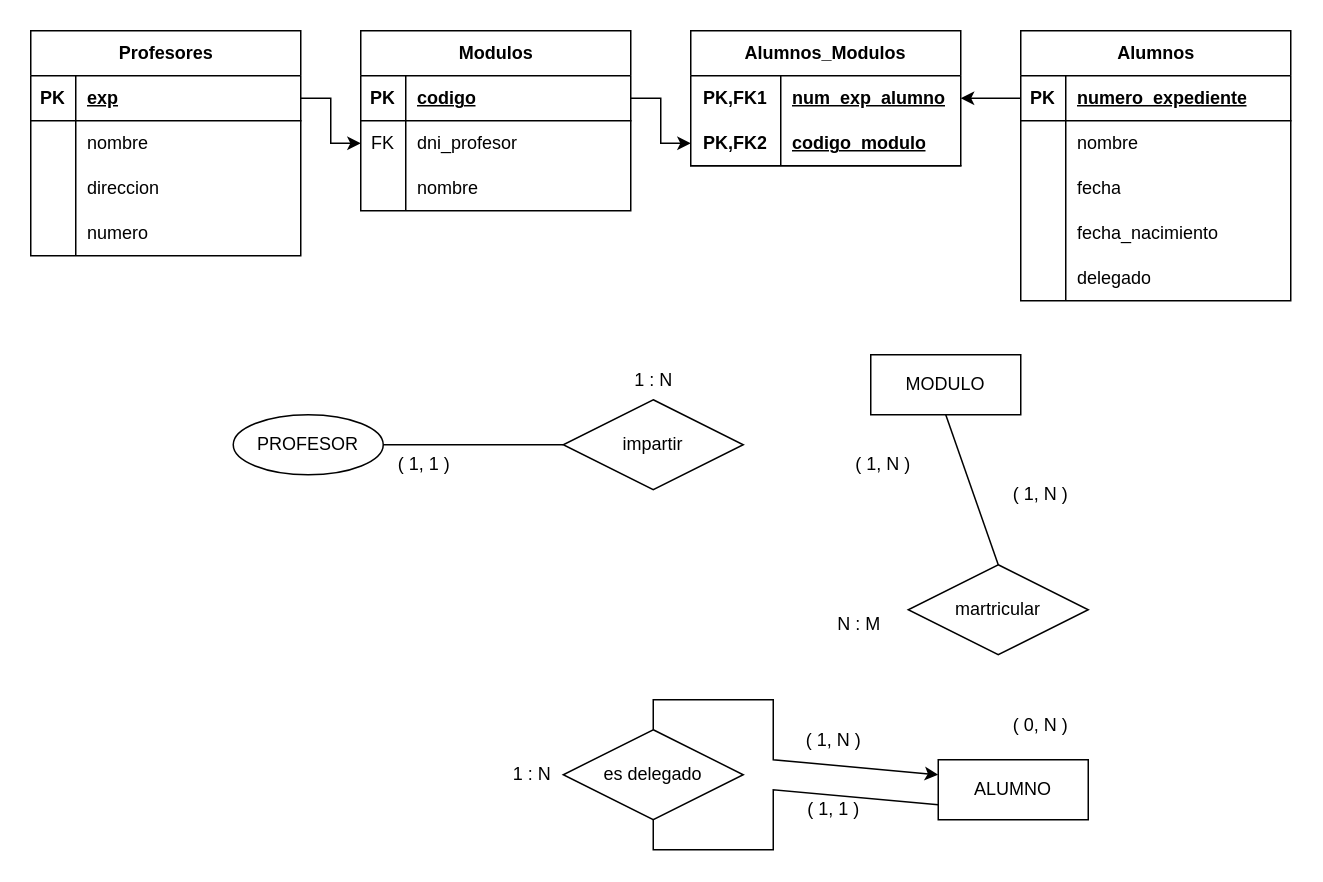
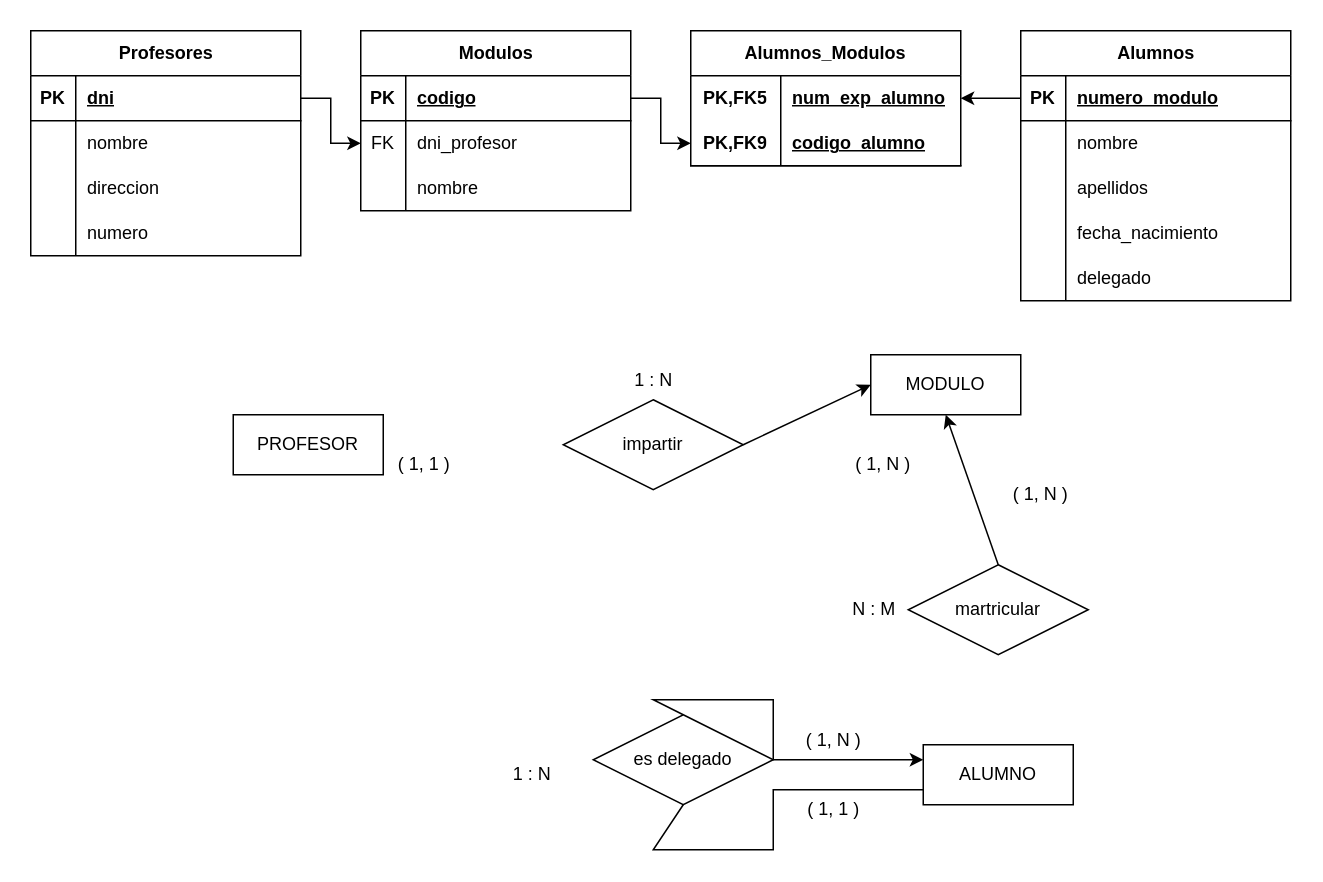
- <mxCell id="5" value="exp" style="shape=partialRectangle;connectable=0;fillColor=none;top=0;left=0;bottom=0;right=0;align=left;spacingLeft=6;fontStyle=5;overflow=hidden;whiteSpace=wrap;html=1;" parent="3" vertex="1"><mxGeometry x="30" width="150" height="30" as="geometry"><mxRectangle width="150" height="30" as="alternateBounds" /></mxGeometry></mxCell>
+ <mxCell id="5" value="dni" style="shape=partialRectangle;connectable=0;fillColor=none;top=0;left=0;bottom=0;right=0;align=left;spacingLeft=6;fontStyle=5;overflow=hidden;whiteSpace=wrap;html=1;" parent="3" vertex="1"><mxGeometry x="30" width="150" height="30" as="geometry"><mxRectangle width="150" height="30" as="alternateBounds" /></mxGeometry></mxCell>
- <mxCell id="58" value="PK,FK1" style="shape=partialRectangle;connectable=0;fillColor=none;top=0;left=0;bottom=0;right=0;fontStyle=1;overflow=hidden;html=1;whiteSpace=wrap;" parent="57" vertex="1"><mxGeometry width="60" height="30" as="geometry"><mxRectangle width="60" height="30" as="alternateBounds" /></mxGeometry></mxCell>
+ <mxCell id="58" value="PK,FK5" style="shape=partialRectangle;connectable=0;fillColor=none;top=0;left=0;bottom=0;right=0;fontStyle=1;overflow=hidden;html=1;whiteSpace=wrap;" parent="57" vertex="1"><mxGeometry width="60" height="30" as="geometry"><mxRectangle width="60" height="30" as="alternateBounds" /></mxGeometry></mxCell>
- <mxCell id="43" value="numero_expediente" style="shape=partialRectangle;connectable=0;fillColor=none;top=0;left=0;bottom=0;right=0;align=left;spacingLeft=6;fontStyle=5;overflow=hidden;whiteSpace=wrap;html=1;" parent="41" vertex="1"><mxGeometry x="30" width="150" height="30" as="geometry"><mxRectangle width="150" height="30" as="alternateBounds" /></mxGeometry></mxCell>
+ <mxCell id="43" value="numero_modulo" style="shape=partialRectangle;connectable=0;fillColor=none;top=0;left=0;bottom=0;right=0;align=left;spacingLeft=6;fontStyle=5;overflow=hidden;whiteSpace=wrap;html=1;" parent="41" vertex="1"><mxGeometry x="30" width="150" height="30" as="geometry"><mxRectangle width="150" height="30" as="alternateBounds" /></mxGeometry></mxCell>
- <mxCell id="61" value="PK,FK2" style="shape=partialRectangle;connectable=0;fillColor=none;top=0;left=0;bottom=0;right=0;fontStyle=1;overflow=hidden;html=1;whiteSpace=wrap;" parent="60" vertex="1"><mxGeometry width="60" height="30" as="geometry"><mxRectangle width="60" height="30" as="alternateBounds" /></mxGeometry></mxCell>
+ <mxCell id="61" value="PK,FK9" style="shape=partialRectangle;connectable=0;fillColor=none;top=0;left=0;bottom=0;right=0;fontStyle=1;overflow=hidden;html=1;whiteSpace=wrap;" parent="60" vertex="1"><mxGeometry width="60" height="30" as="geometry"><mxRectangle width="60" height="30" as="alternateBounds" /></mxGeometry></mxCell>
- <mxCell id="62" value="codigo_modulo" style="shape=partialRectangle;connectable=0;fillColor=none;top=0;left=0;bottom=0;right=0;align=left;spacingLeft=6;fontStyle=5;overflow=hidden;html=1;whiteSpace=wrap;" parent="60" vertex="1"><mxGeometry x="60" width="120" height="30" as="geometry"><mxRectangle width="120" height="30" as="alternateBounds" /></mxGeometry></mxCell>
+ <mxCell id="62" value="codigo_alumno" style="shape=partialRectangle;connectable=0;fillColor=none;top=0;left=0;bottom=0;right=0;align=left;spacingLeft=6;fontStyle=5;overflow=hidden;html=1;whiteSpace=wrap;" parent="60" vertex="1"><mxGeometry x="60" width="120" height="30" as="geometry"><mxRectangle width="120" height="30" as="alternateBounds" /></mxGeometry></mxCell>
- <mxCell id="49" value="fecha" style="shape=partialRectangle;connectable=0;fillColor=none;top=0;left=0;bottom=0;right=0;align=left;spacingLeft=6;overflow=hidden;whiteSpace=wrap;html=1;" parent="47" vertex="1"><mxGeometry x="30" width="150" height="30" as="geometry"><mxRectangle width="150" height="30" as="alternateBounds" /></mxGeometry></mxCell>
+ <mxCell id="49" value="apellidos" style="shape=partialRectangle;connectable=0;fillColor=none;top=0;left=0;bottom=0;right=0;align=left;spacingLeft=6;overflow=hidden;whiteSpace=wrap;html=1;" parent="47" vertex="1"><mxGeometry x="30" width="150" height="30" as="geometry"><mxRectangle width="150" height="30" as="alternateBounds" /></mxGeometry></mxCell>
+ <mxCell id="31" value="" style="endArrow=classic;html=1;rounded=0;exitX=1;exitY=0.5;exitDx=0;exitDy=0;entryX=0;entryY=0.5;entryDx=0;entryDy=0;" parent="1" source="25" target="26" edge="1"><mxGeometry width="50" height="50" relative="1" as="geometry"><mxPoint x="527" y="288" as="sourcePoint" /><mxPoint x="577" y="238" as="targetPoint" /></mxGeometry></mxCell>
- <mxCell id="36" value="" style="endArrow=none;html=1;rounded=0;exitX=0.5;exitY=0;exitDx=0;exitDy=0;entryX=0.5;entryY=1;entryDx=0;entryDy=0;" parent="1" source="28" target="26" edge="1"><mxGeometry width="50" height="50" relative="1" as="geometry"><mxPoint x="542" y="332" as="sourcePoint" /><mxPoint x="592" y="282" as="targetPoint" /></mxGeometry></mxCell>
+ <mxCell id="36" value="" style="endArrow=classic;html=1;rounded=0;exitX=0.5;exitY=0;exitDx=0;exitDy=0;entryX=0.5;entryY=1;entryDx=0;entryDy=0;" parent="1" source="28" target="26" edge="1"><mxGeometry width="50" height="50" relative="1" as="geometry"><mxPoint x="542" y="332" as="sourcePoint" /><mxPoint x="592" y="282" as="targetPoint" /></mxGeometry></mxCell>
- <mxCell id="27" value="PROFESOR" style="ellipse;whiteSpace=wrap;html=1;align=center;" parent="1" vertex="1"><mxGeometry x="155" y="276" width="100" height="40" as="geometry" /></mxCell>
+ <mxCell id="27" value="PROFESOR" style="whiteSpace=wrap;html=1;align=center;" parent="1" vertex="1"><mxGeometry x="155" y="276" width="100" height="40" as="geometry" /></mxCell>
- <mxCell id="30" value="" style="endArrow=none;html=1;rounded=0;exitX=1;exitY=0.5;exitDx=0;exitDy=0;entryX=0;entryY=0.5;entryDx=0;entryDy=0;" parent="1" source="27" target="25" edge="1"><mxGeometry width="50" height="50" relative="1" as="geometry"><mxPoint x="527" y="288" as="sourcePoint" /><mxPoint x="577" y="238" as="targetPoint" /></mxGeometry></mxCell>
- <mxCell id="39" value="N : M" style="text;html=1;align=center;verticalAlign=middle;resizable=0;points=[];autosize=1;strokeColor=none;fillColor=none;" parent="1" vertex="1"><mxGeometry x="548" y="403" width="47" height="26" as="geometry" /></mxCell>
+ <mxCell id="39" value="N : M" style="text;html=1;align=center;verticalAlign=middle;resizable=0;points=[];autosize=1;strokeColor=none;fillColor=none;" parent="1" vertex="1"><mxGeometry x="558" y="393" width="47" height="26" as="geometry" /></mxCell>
- <mxCell id="38" value="( 0, N )" style="text;html=1;align=center;verticalAlign=middle;resizable=0;points=[];autosize=1;strokeColor=none;fillColor=none;" parent="1" vertex="1"><mxGeometry x="665" y="470" width="55" height="26" as="geometry" /></mxCell>
- <mxCell id="35" value="es delegado" style="shape=rhombus;perimeter=rhombusPerimeter;whiteSpace=wrap;html=1;align=center;" parent="1" vertex="1"><mxGeometry x="375" y="486" width="120" height="60" as="geometry" /></mxCell>
+ <mxCell id="35" value="es delegado" style="shape=rhombus;perimeter=rhombusPerimeter;whiteSpace=wrap;html=1;align=center;" parent="1" vertex="1"><mxGeometry x="395" y="476" width="120" height="60" as="geometry" /></mxCell>
- <mxCell id="29" value="ALUMNO" style="whiteSpace=wrap;html=1;align=center;" parent="1" vertex="1"><mxGeometry x="625" y="506" width="100" height="40" as="geometry" /></mxCell>
+ <mxCell id="29" value="ALUMNO" style="whiteSpace=wrap;html=1;align=center;" parent="1" vertex="1"><mxGeometry x="615" y="496" width="100" height="40" as="geometry" /></mxCell>
